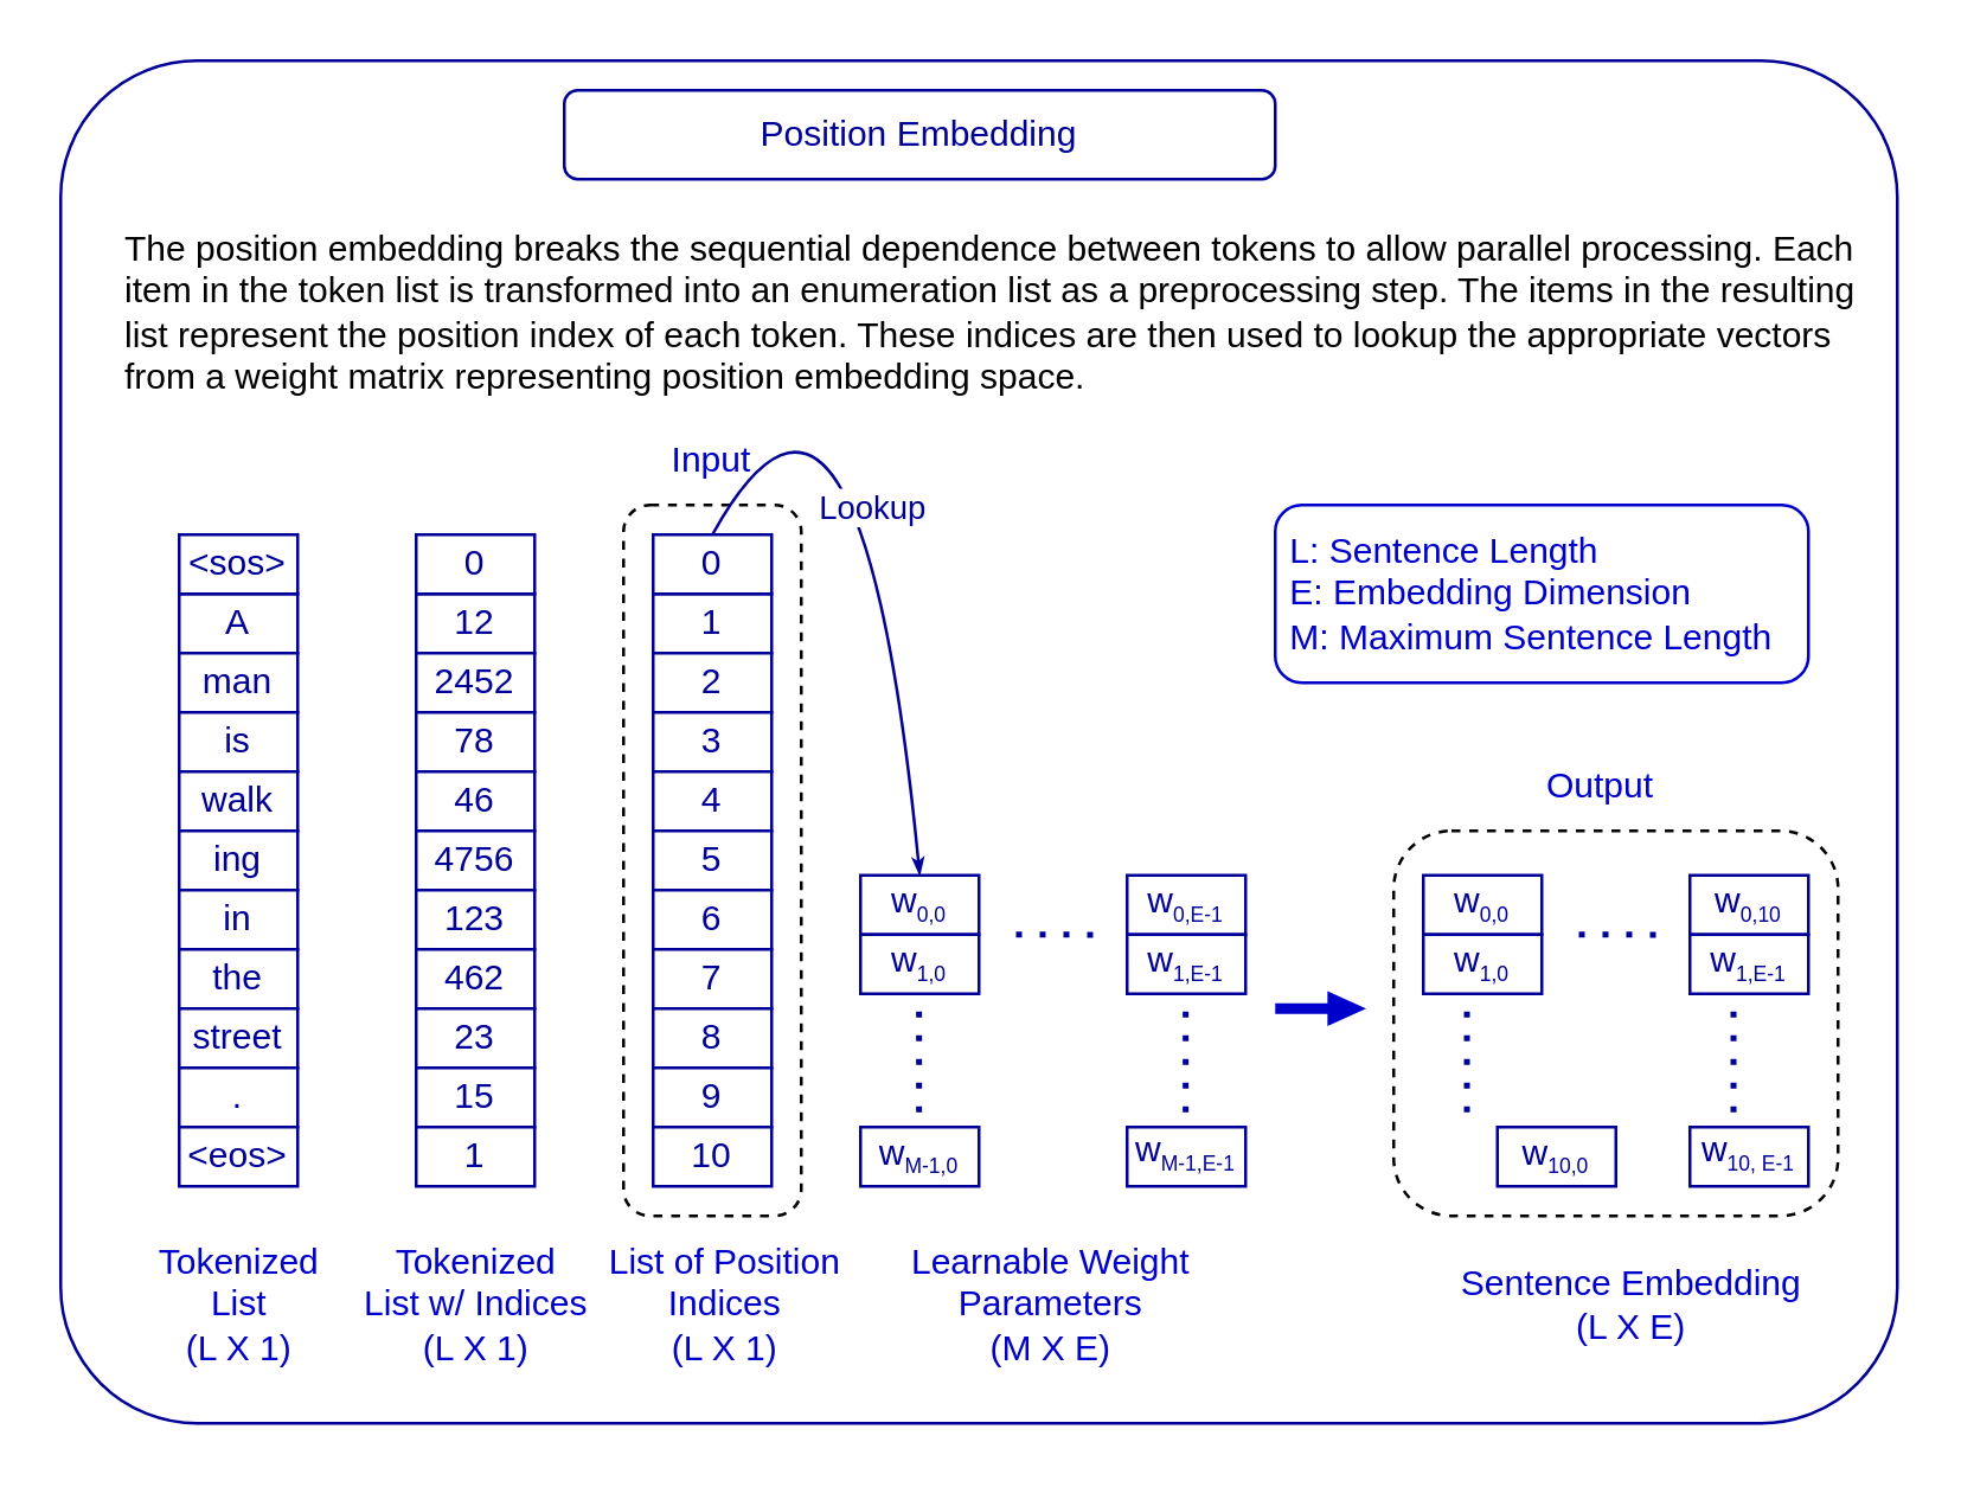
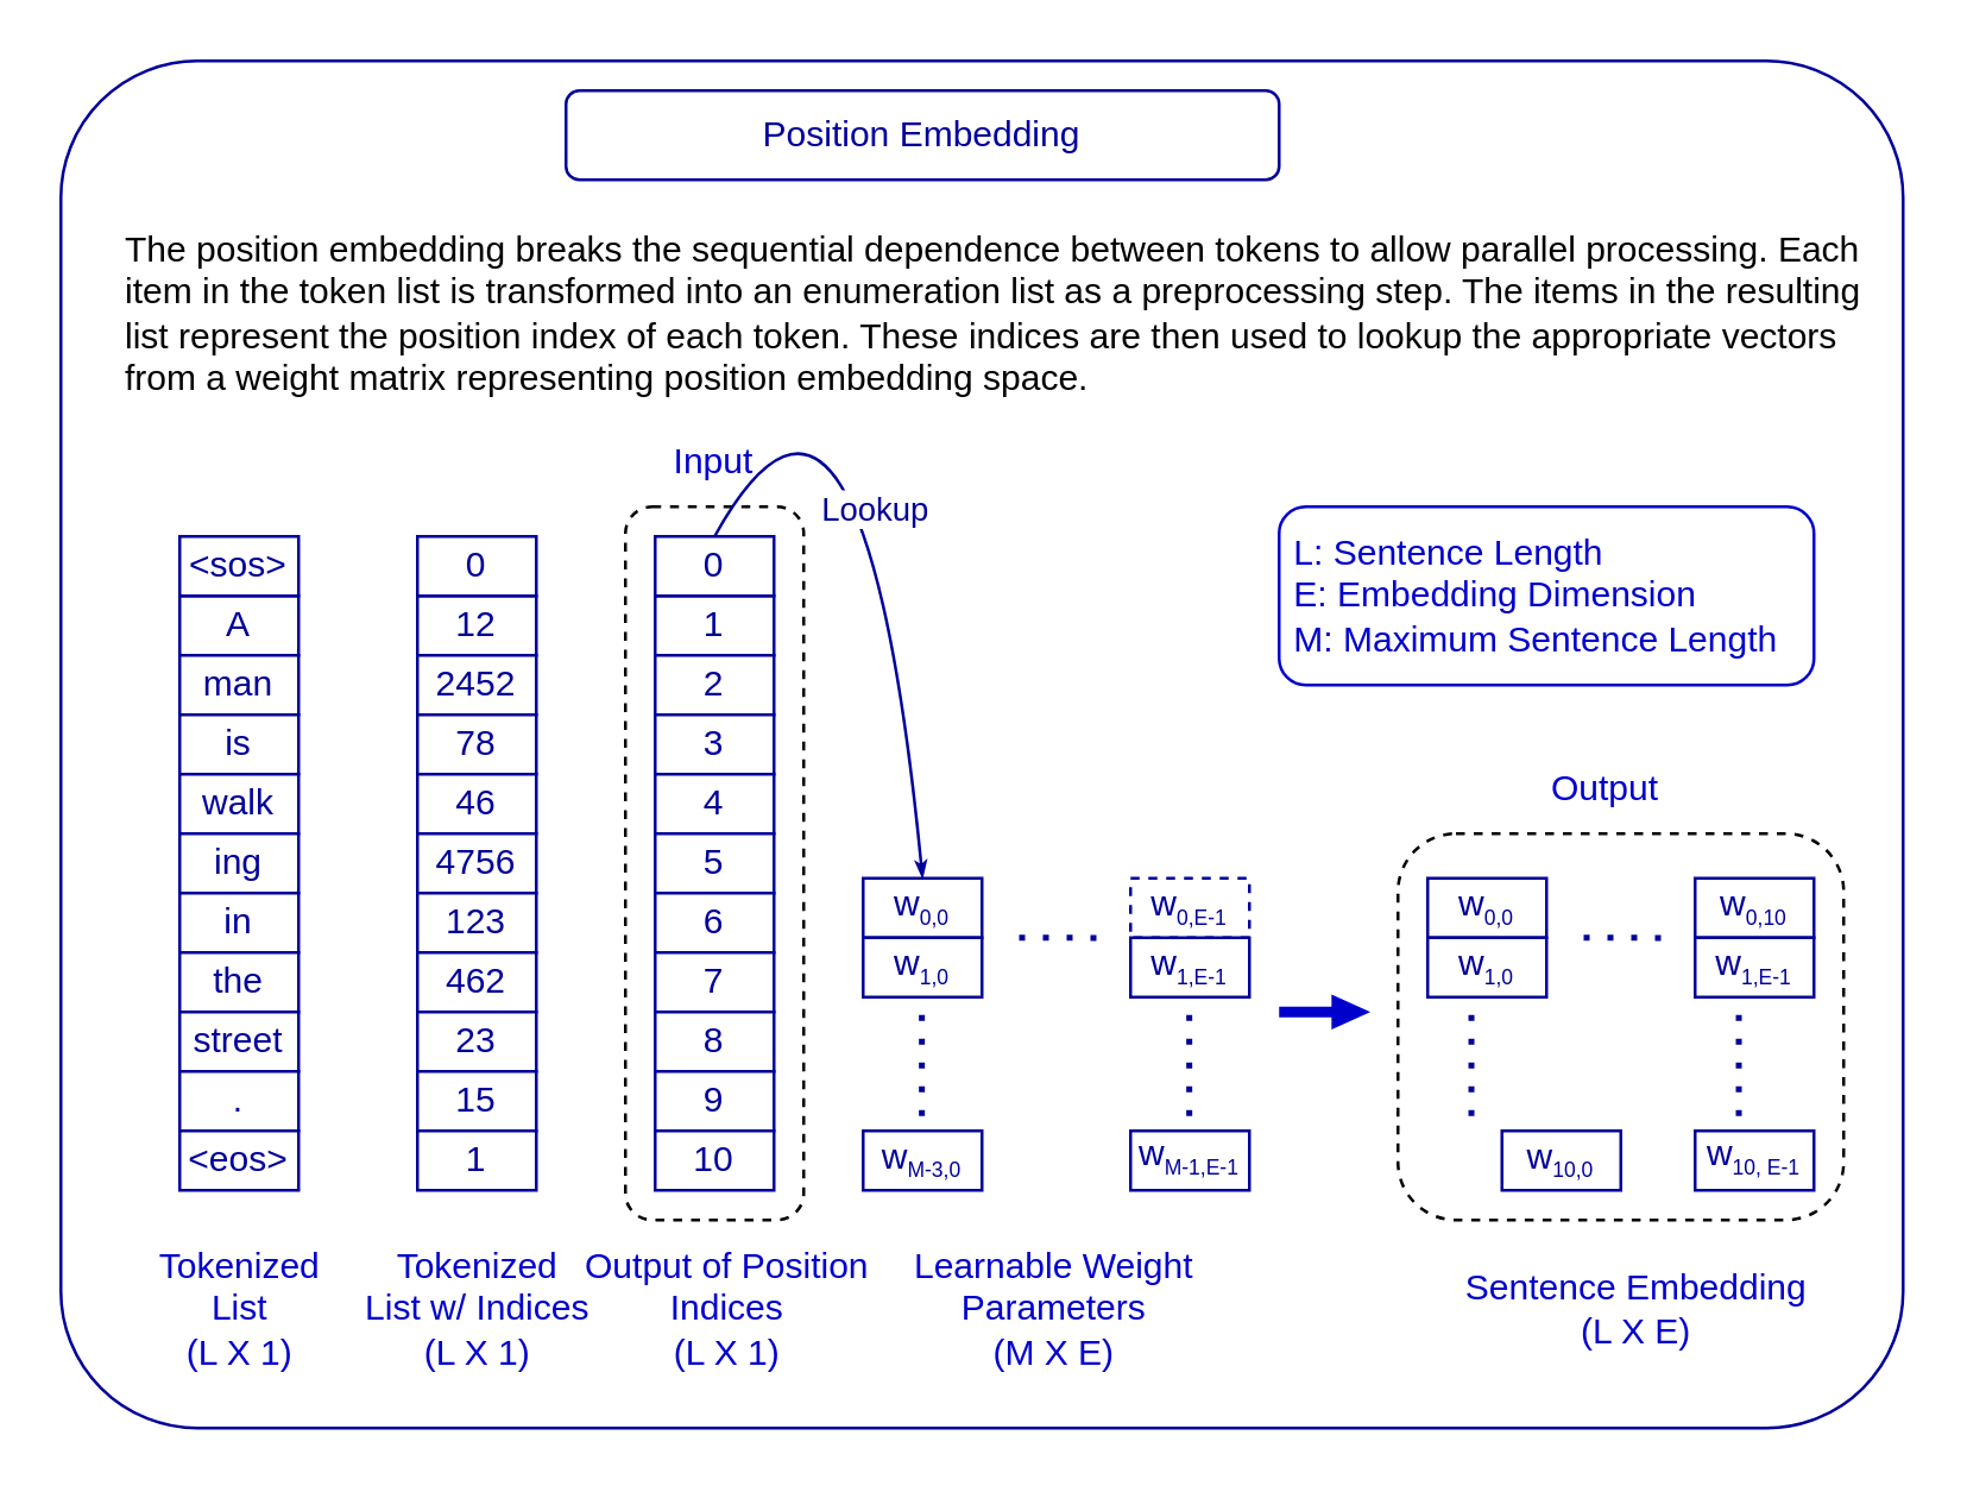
- <mxCell id="34" value="&lt;font color=&quot;#000099&quot;&gt;w&lt;sub&gt;&lt;font style=&quot;font-size: 7px;&quot;&gt;0,E-1&lt;/font&gt;&lt;/sub&gt;&lt;/font&gt;" style="rounded=0;whiteSpace=wrap;html=1;strokeColor=#000099;" parent="6" vertex="1"><mxGeometry x="320" y="115" width="40" height="20" as="geometry" /></mxCell>
+ <mxCell id="34" value="&lt;font color=&quot;#000099&quot;&gt;w&lt;sub&gt;&lt;font style=&quot;font-size: 7px;&quot;&gt;0,E-1&lt;/font&gt;&lt;/sub&gt;&lt;/font&gt;" style="rounded=0;whiteSpace=wrap;html=1;strokeColor=#000099;dashed=1;" parent="6" vertex="1"><mxGeometry x="320" y="115" width="40" height="20" as="geometry" /></mxCell>
- <mxCell id="32" value="&lt;font color=&quot;#000099&quot;&gt;w&lt;sub&gt;&lt;font style=&quot;font-size: 7px;&quot;&gt;M-1,0&lt;/font&gt;&lt;/sub&gt;&lt;/font&gt;" style="rounded=0;whiteSpace=wrap;html=1;strokeColor=#000099;" parent="6" vertex="1"><mxGeometry x="230" y="200" width="40" height="20" as="geometry" /></mxCell>
+ <mxCell id="32" value="&lt;font color=&quot;#000099&quot;&gt;w&lt;sub&gt;&lt;font style=&quot;font-size: 7px;&quot;&gt;M-3,0&lt;/font&gt;&lt;/sub&gt;&lt;/font&gt;" style="rounded=0;whiteSpace=wrap;html=1;strokeColor=#000099;" parent="6" vertex="1"><mxGeometry x="230" y="200" width="40" height="20" as="geometry" /></mxCell>
- <mxCell id="69" value="&lt;font color=&quot;#0000cc&quot;&gt;List of Position&lt;br&gt;Indices&lt;br&gt;(L X 1)&lt;br&gt;&lt;/font&gt;" style="text;html=1;align=center;verticalAlign=middle;resizable=0;points=[];autosize=1;strokeColor=none;fillColor=none;" parent="1" vertex="1"><mxGeometry x="194" y="410" width="100" height="60" as="geometry" /></mxCell>
+ <mxCell id="69" value="&lt;font color=&quot;#0000cc&quot;&gt;Output of Position&lt;br&gt;Indices&lt;br&gt;(L X 1)&lt;br&gt;&lt;/font&gt;" style="text;html=1;align=center;verticalAlign=middle;resizable=0;points=[];autosize=1;strokeColor=none;fillColor=none;" parent="1" vertex="1"><mxGeometry x="194" y="410" width="100" height="60" as="geometry" /></mxCell>
